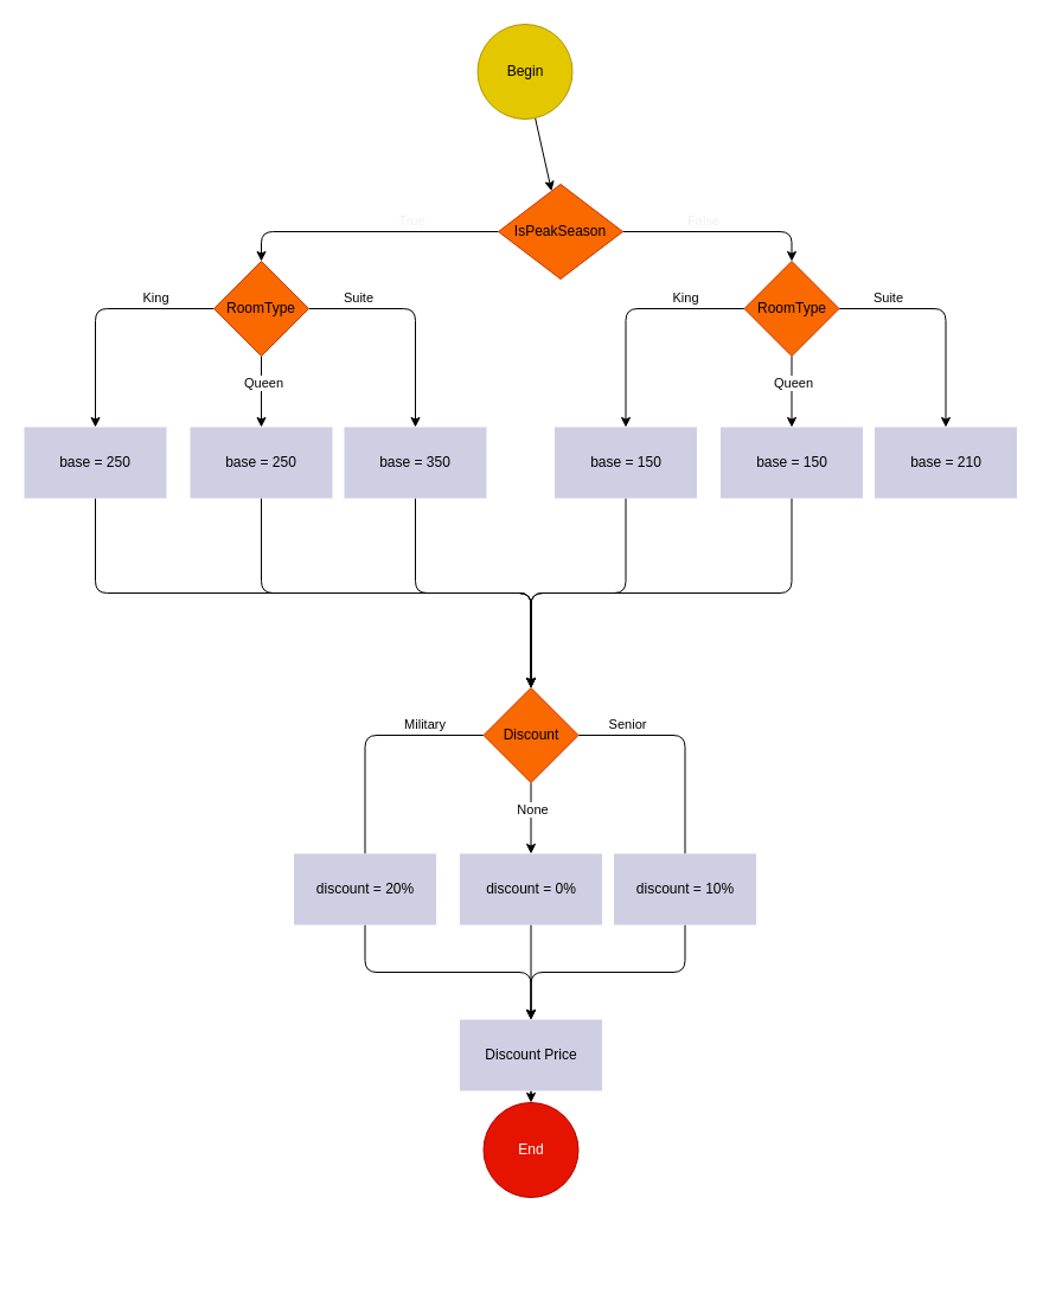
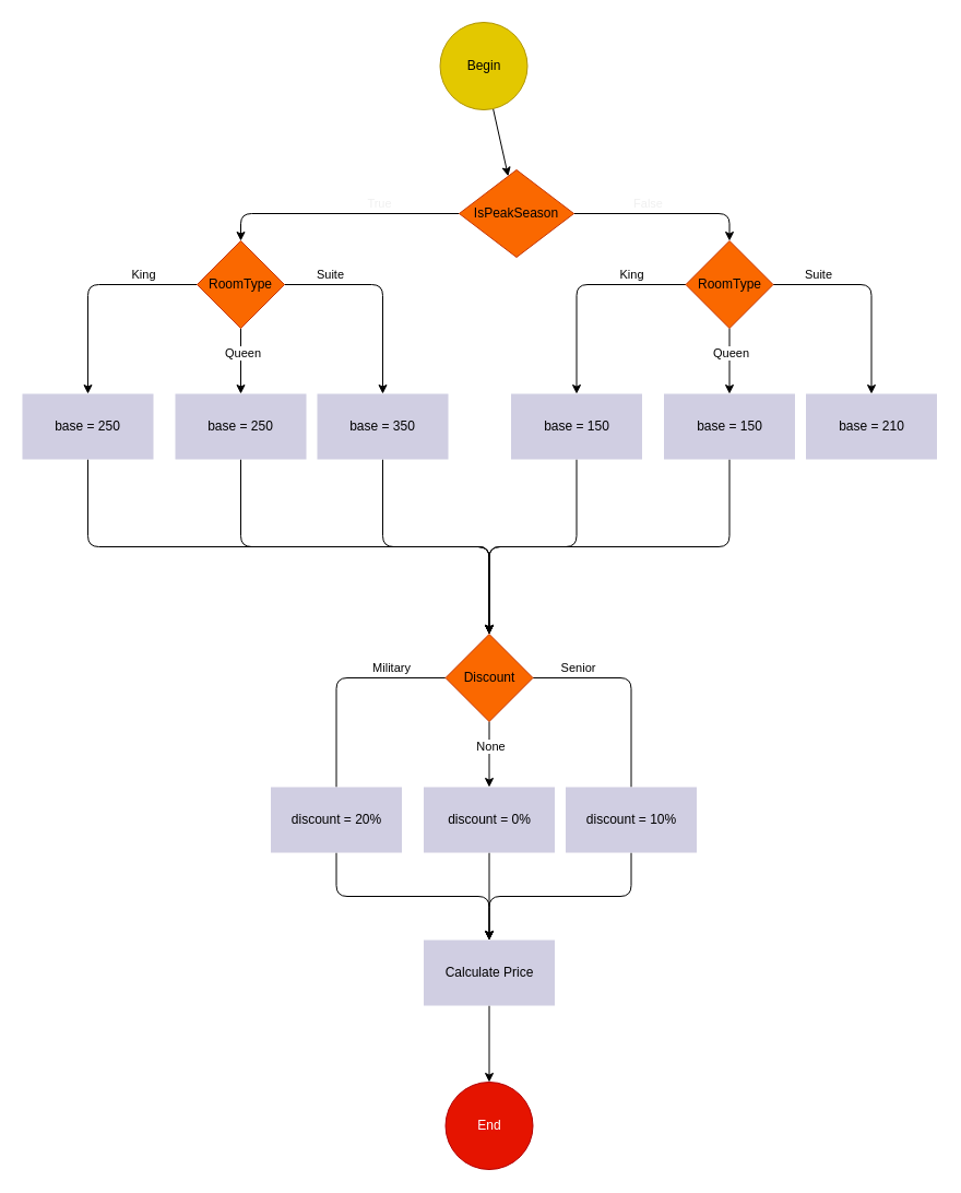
- <mxCell id="48" value="Discount Price" style="whiteSpace=wrap;html=1;fillColor=#d0cee2;strokeColor=none;fontColor=#000000;" vertex="1" parent="1"><mxGeometry x="387.5" y="860" width="120" height="60" as="geometry" /></mxCell>
+ <mxCell id="48" value="Calculate Price" style="whiteSpace=wrap;html=1;fillColor=#d0cee2;strokeColor=none;fontColor=#000000;" vertex="1" parent="1"><mxGeometry x="387.5" y="860" width="120" height="60" as="geometry" /></mxCell>
- <mxCell id="49" value="End" style="ellipse;whiteSpace=wrap;html=1;fillColor=#e51400;strokeColor=#B20000;fontColor=#ffffff;" vertex="1" parent="1"><mxGeometry x="407.5" y="930" width="80" height="80" as="geometry" /></mxCell>
+ <mxCell id="49" value="End" style="ellipse;whiteSpace=wrap;html=1;fillColor=#e51400;strokeColor=#B20000;fontColor=#ffffff;" vertex="1" parent="1"><mxGeometry x="407.5" y="990" width="80" height="80" as="geometry" /></mxCell>
